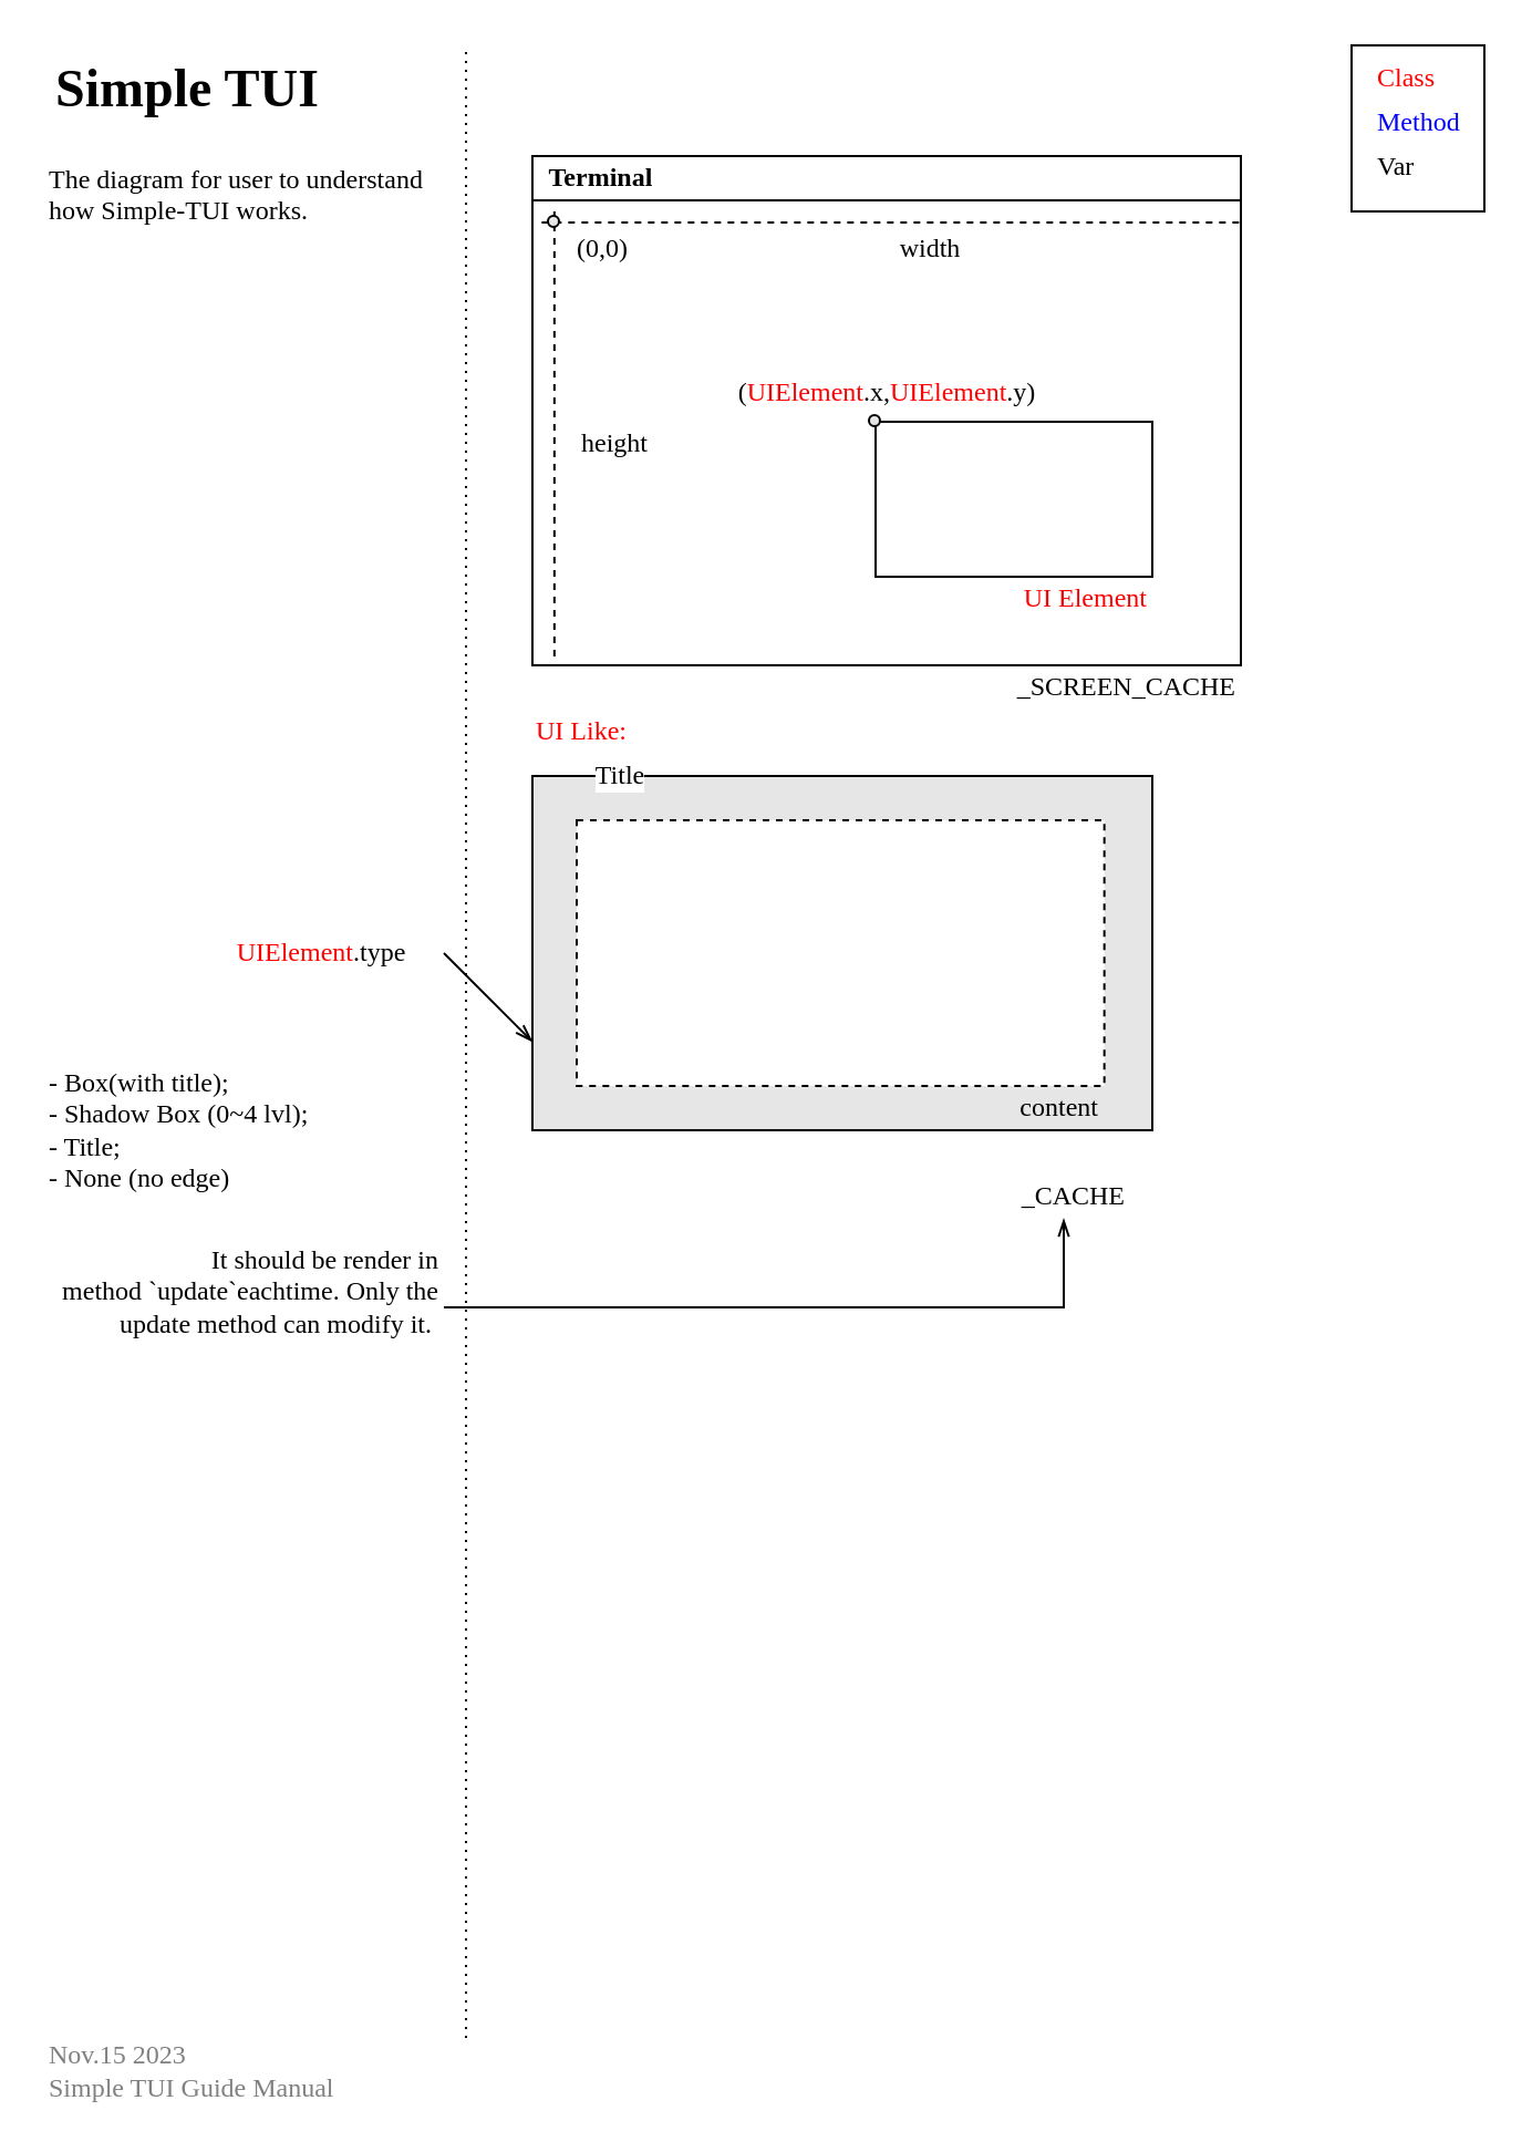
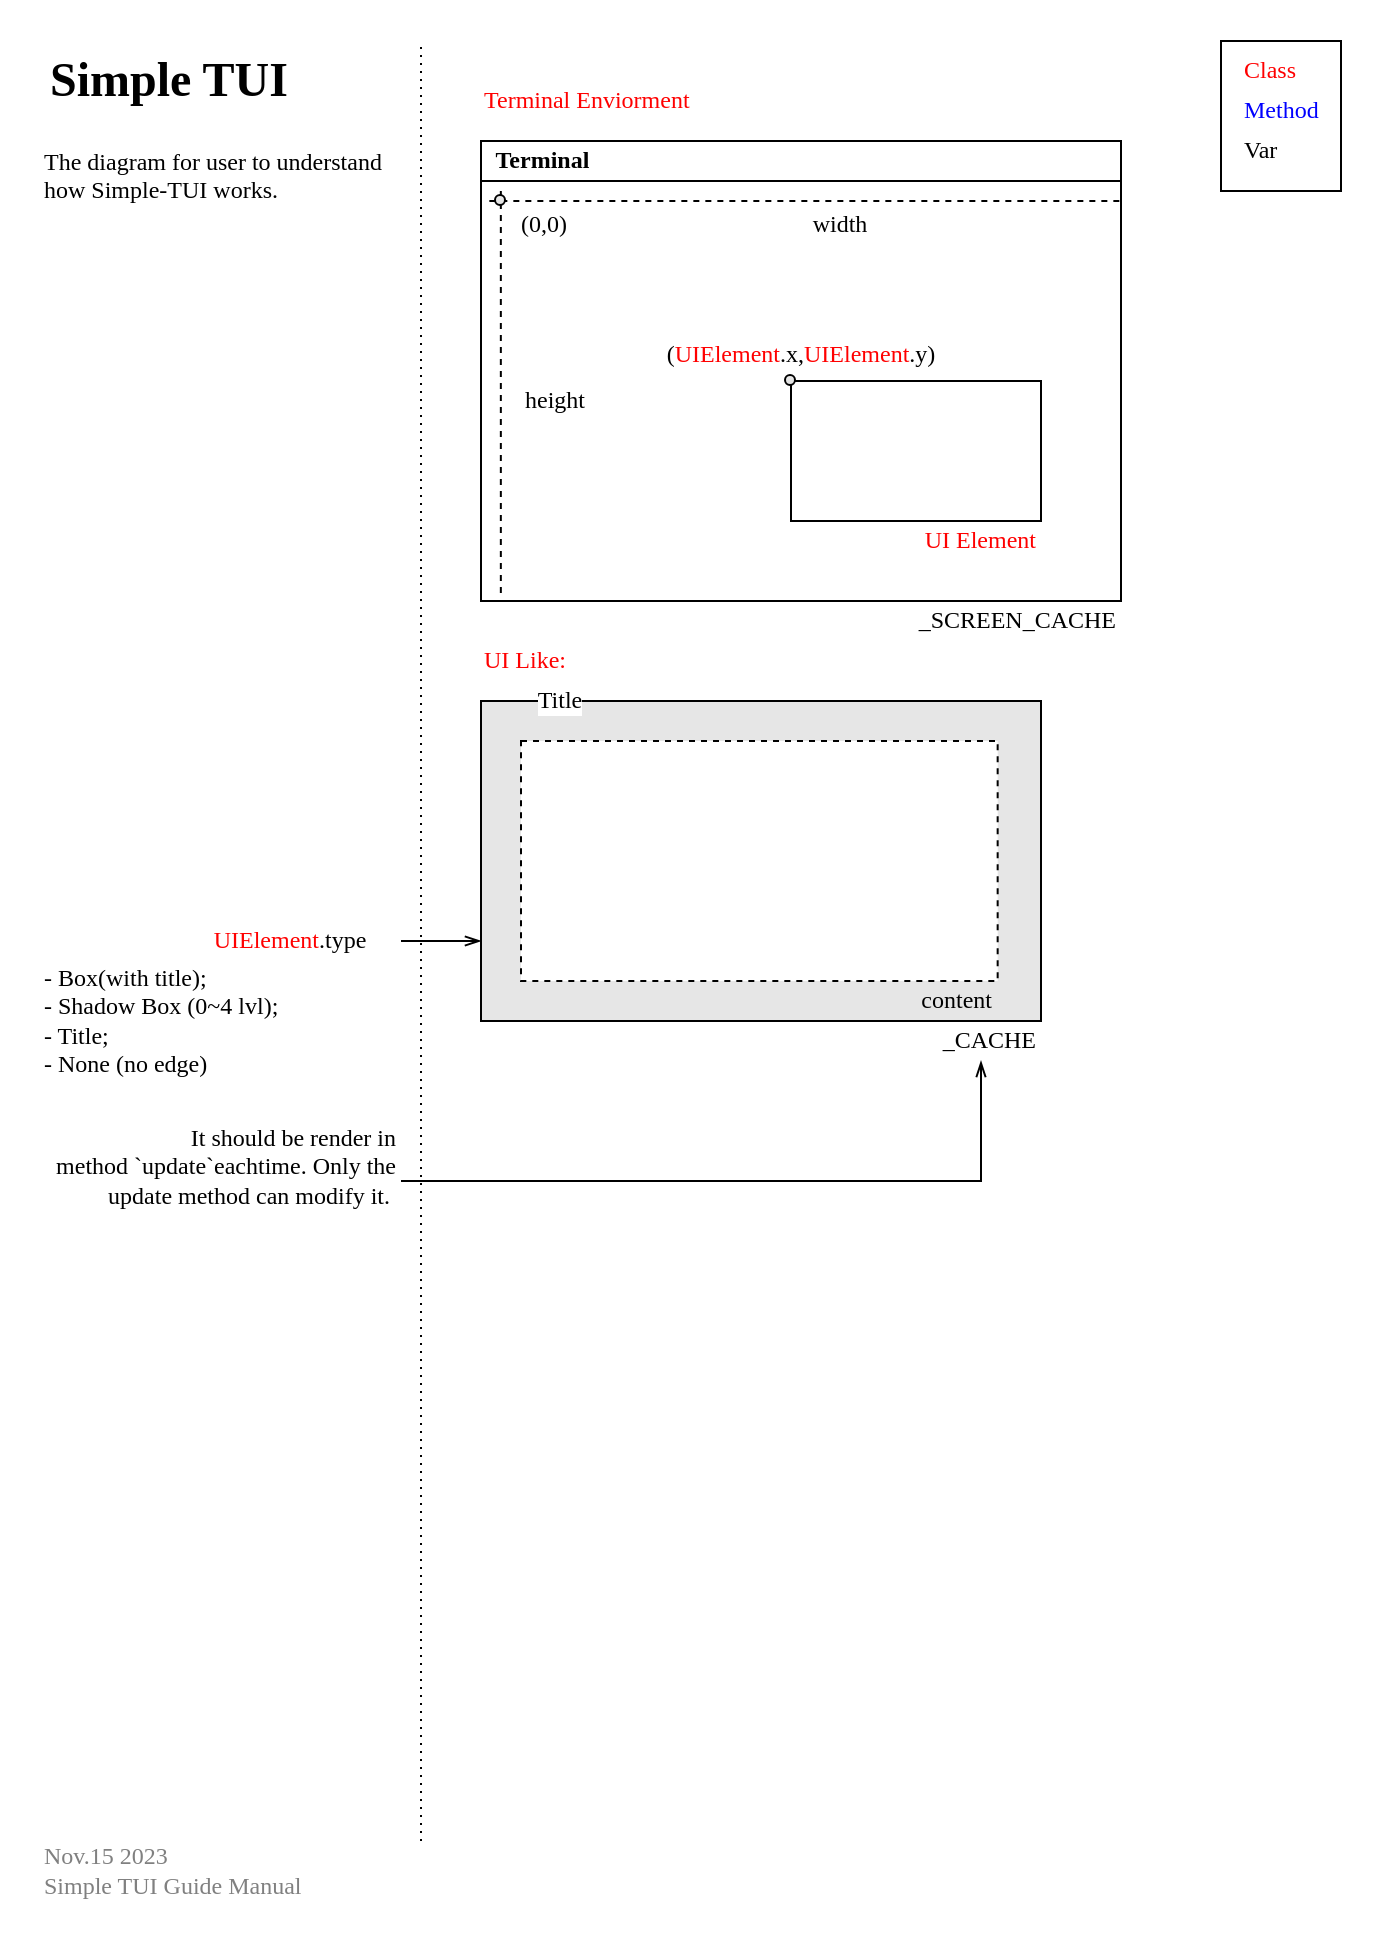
+ <mxCell id="20" value="Terminal Enviorment" style="text;html=1;strokeColor=none;fillColor=none;align=left;verticalAlign=middle;whiteSpace=wrap;rounded=0;dashed=1;fontFamily=Selectric;fontColor=#FF0000;" vertex="1" parent="1"><mxGeometry x="240" y="40" width="180" height="20" as="geometry" /></mxCell>
- <mxCell id="9" value="&lt;font color=&quot;#ff0000&quot;&gt;UIElement&lt;/font&gt;.type" style="text;html=1;strokeColor=none;fillColor=none;align=center;verticalAlign=middle;whiteSpace=wrap;rounded=0;dashed=1;fontFamily=Selectric;" vertex="1" parent="1"><mxGeometry x="90" y="420" width="110" height="20" as="geometry" /></mxCell>
+ <mxCell id="9" value="&lt;font color=&quot;#ff0000&quot;&gt;UIElement&lt;/font&gt;.type" style="text;html=1;strokeColor=none;fillColor=none;align=center;verticalAlign=middle;whiteSpace=wrap;rounded=0;dashed=1;fontFamily=Selectric;" vertex="1" parent="1"><mxGeometry x="90" y="460" width="110" height="20" as="geometry" /></mxCell>
- <mxCell id="5" value="_CACHE" style="text;html=1;strokeColor=none;fillColor=none;align=right;verticalAlign=middle;whiteSpace=wrap;rounded=0;dashed=1;fontFamily=Selectric;" vertex="1" parent="1"><mxGeometry x="450" y="530" width="60" height="20" as="geometry" /></mxCell>
+ <mxCell id="5" value="_CACHE" style="text;html=1;strokeColor=none;fillColor=none;align=right;verticalAlign=middle;whiteSpace=wrap;rounded=0;dashed=1;fontFamily=Selectric;" vertex="1" parent="1"><mxGeometry x="460" y="510" width="60" height="20" as="geometry" /></mxCell>
